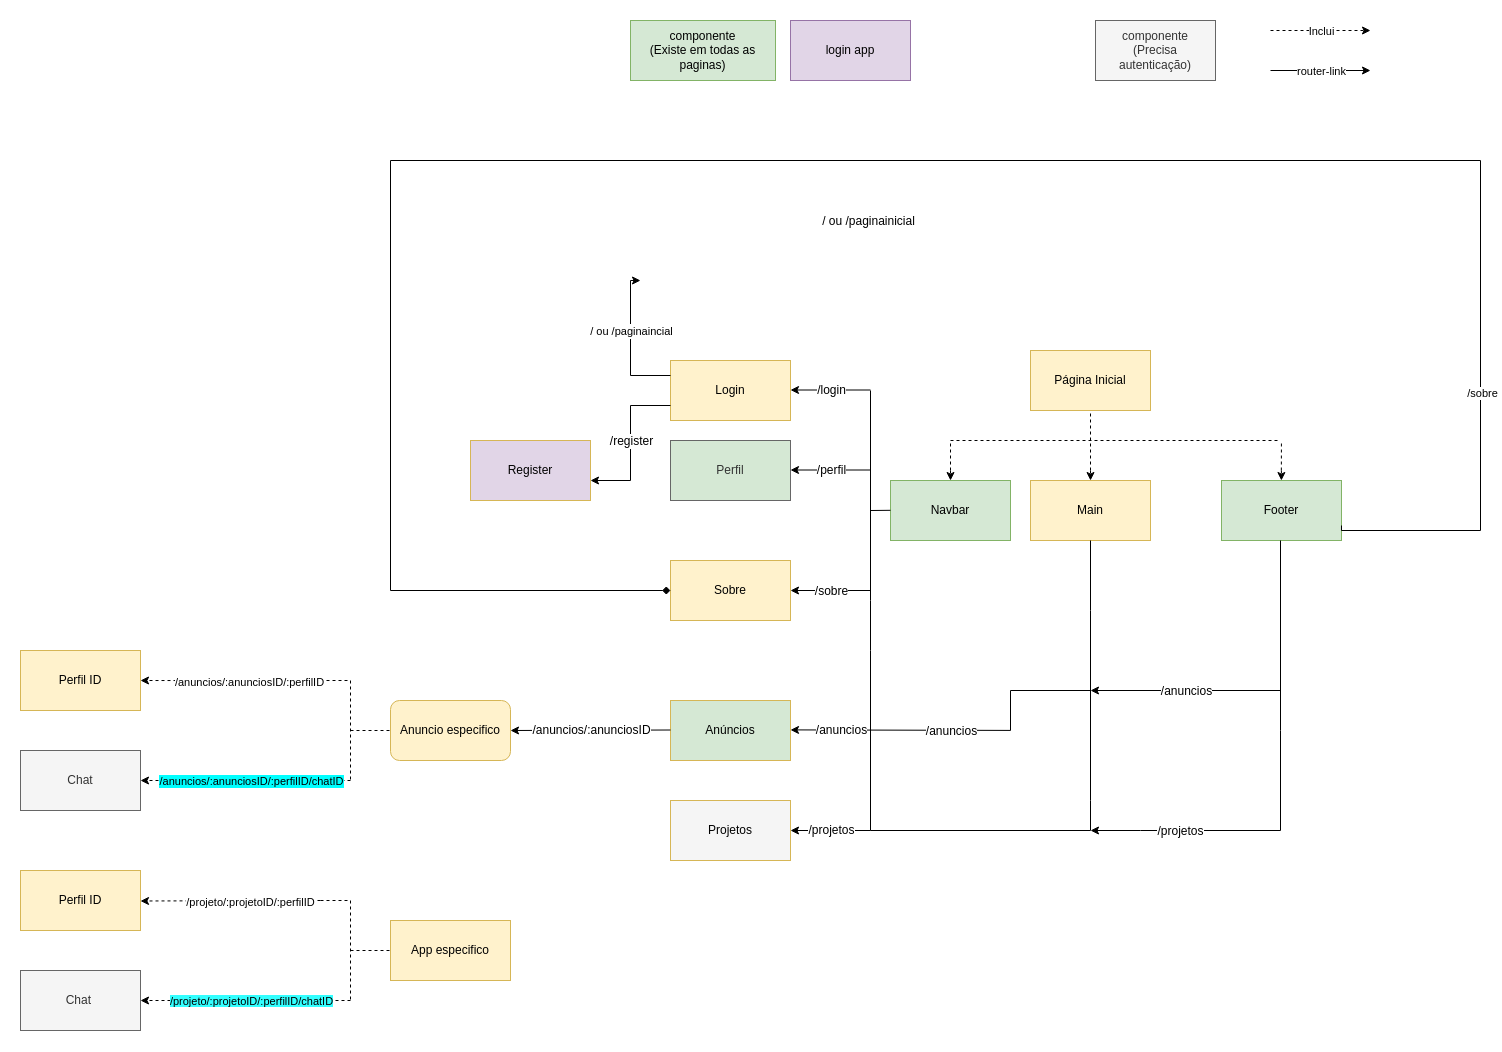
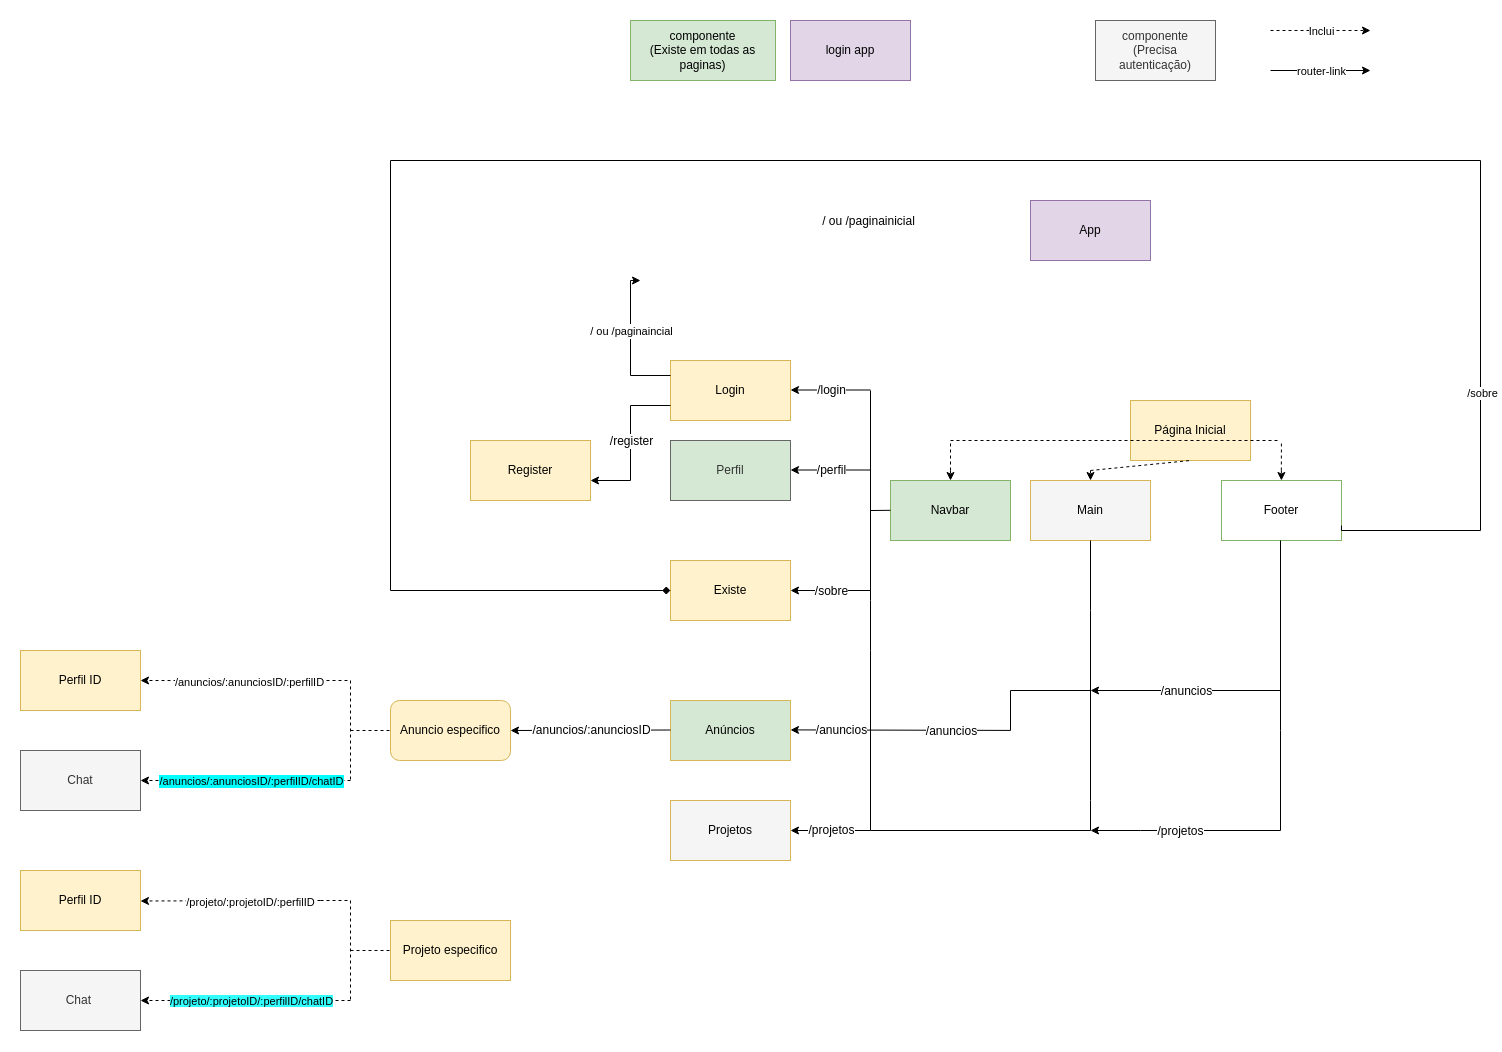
+ <mxCell id="2" value="App" style="rounded=0;whiteSpace=wrap;html=1;fillColor=#e1d5e7;strokeColor=#9673a6;" vertex="1" parent="1"><mxGeometry x="1030" y="200" width="120" height="60" as="geometry" /></mxCell>
- <mxCell id="3" value="Página Inicial" style="rounded=0;whiteSpace=wrap;html=1;fillColor=#fff2cc;strokeColor=#d6b656;" vertex="1" parent="1"><mxGeometry x="1030" y="350" width="120" height="60" as="geometry" /></mxCell>
+ <mxCell id="3" value="Página Inicial" style="rounded=0;whiteSpace=wrap;html=1;fillColor=#fff2cc;strokeColor=#d6b656;" vertex="1" parent="1"><mxGeometry x="1130" y="400" width="120" height="60" as="geometry" /></mxCell>
- <mxCell id="26" value="Register" style="rounded=0;whiteSpace=wrap;html=1;fontSize=12;fillColor=#e1d5e7;strokeColor=#d6b656;" vertex="1" parent="1"><mxGeometry x="470" y="440" width="120" height="60" as="geometry" /></mxCell>
+ <mxCell id="26" value="Register" style="rounded=0;whiteSpace=wrap;html=1;fontSize=12;fillColor=#fff2cc;strokeColor=#d6b656;" vertex="1" parent="1"><mxGeometry x="470" y="440" width="120" height="60" as="geometry" /></mxCell>
- <mxCell id="6" value="Main" style="rounded=0;whiteSpace=wrap;html=1;fillColor=#fff2cc;strokeColor=#d6b656;" vertex="1" parent="1"><mxGeometry x="1030" y="480" width="120" height="60" as="geometry" /></mxCell>
+ <mxCell id="6" value="Main" style="rounded=0;whiteSpace=wrap;html=1;fillColor=#f5f5f5;strokeColor=#d6b656;" vertex="1" parent="1"><mxGeometry x="1030" y="480" width="120" height="60" as="geometry" /></mxCell>
- <mxCell id="4" value="Footer" style="rounded=0;whiteSpace=wrap;html=1;fillColor=#d5e8d4;strokeColor=#82b366;" vertex="1" parent="1"><mxGeometry x="1221" y="480" width="120" height="60" as="geometry" /></mxCell>
+ <mxCell id="4" value="Footer" style="rounded=0;whiteSpace=wrap;html=1;fillColor=#ffffff;strokeColor=#82b366;" vertex="1" parent="1"><mxGeometry x="1221" y="480" width="120" height="60" as="geometry" /></mxCell>
- <mxCell id="20" value="Sobre" style="rounded=0;whiteSpace=wrap;html=1;fillColor=#fff2cc;strokeColor=#d6b656;" vertex="1" parent="1"><mxGeometry x="670" y="560" width="120" height="60" as="geometry" /></mxCell>
+ <mxCell id="20" value="Existe" style="rounded=0;whiteSpace=wrap;html=1;fillColor=#fff2cc;strokeColor=#d6b656;" vertex="1" parent="1"><mxGeometry x="670" y="560" width="120" height="60" as="geometry" /></mxCell>
- <mxCell id="52" value="App especifico" style="rounded=0;whiteSpace=wrap;html=1;fillColor=#fff2cc;strokeColor=#d6b656;" vertex="1" parent="1"><mxGeometry x="390" y="920" width="120" height="60" as="geometry" /></mxCell>
+ <mxCell id="52" value="Projeto especifico" style="rounded=0;whiteSpace=wrap;html=1;fillColor=#fff2cc;strokeColor=#d6b656;" vertex="1" parent="1"><mxGeometry x="390" y="920" width="120" height="60" as="geometry" /></mxCell>
